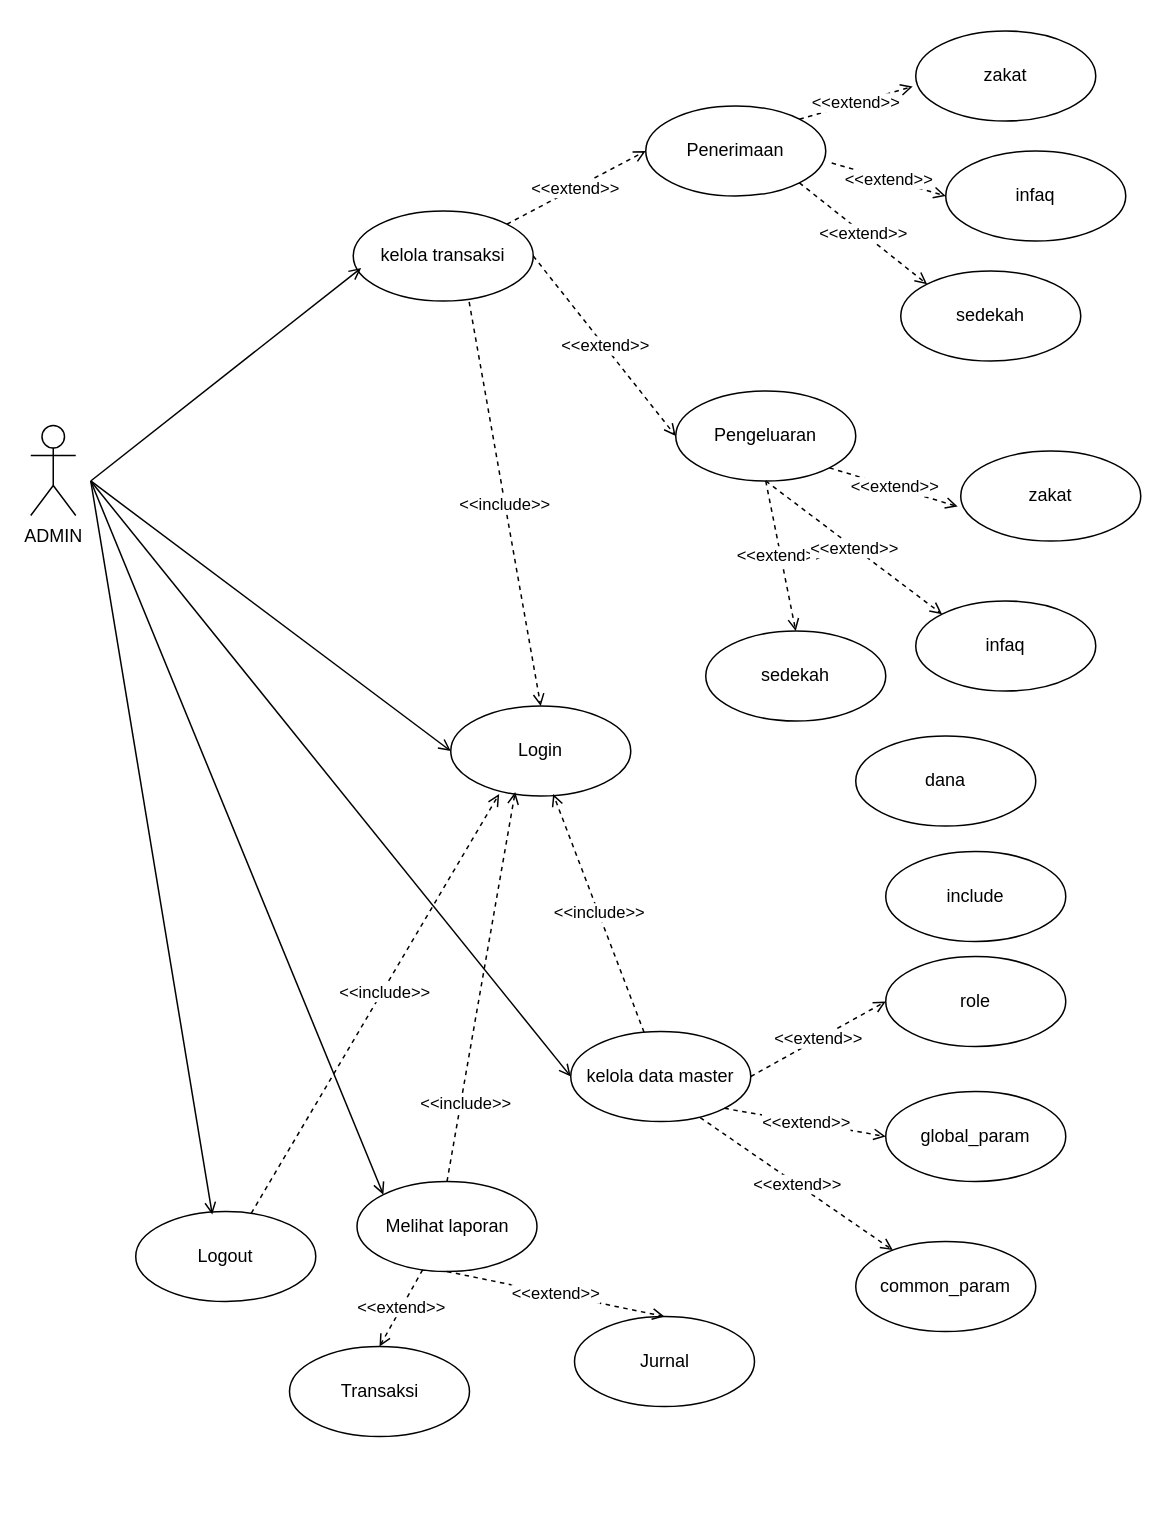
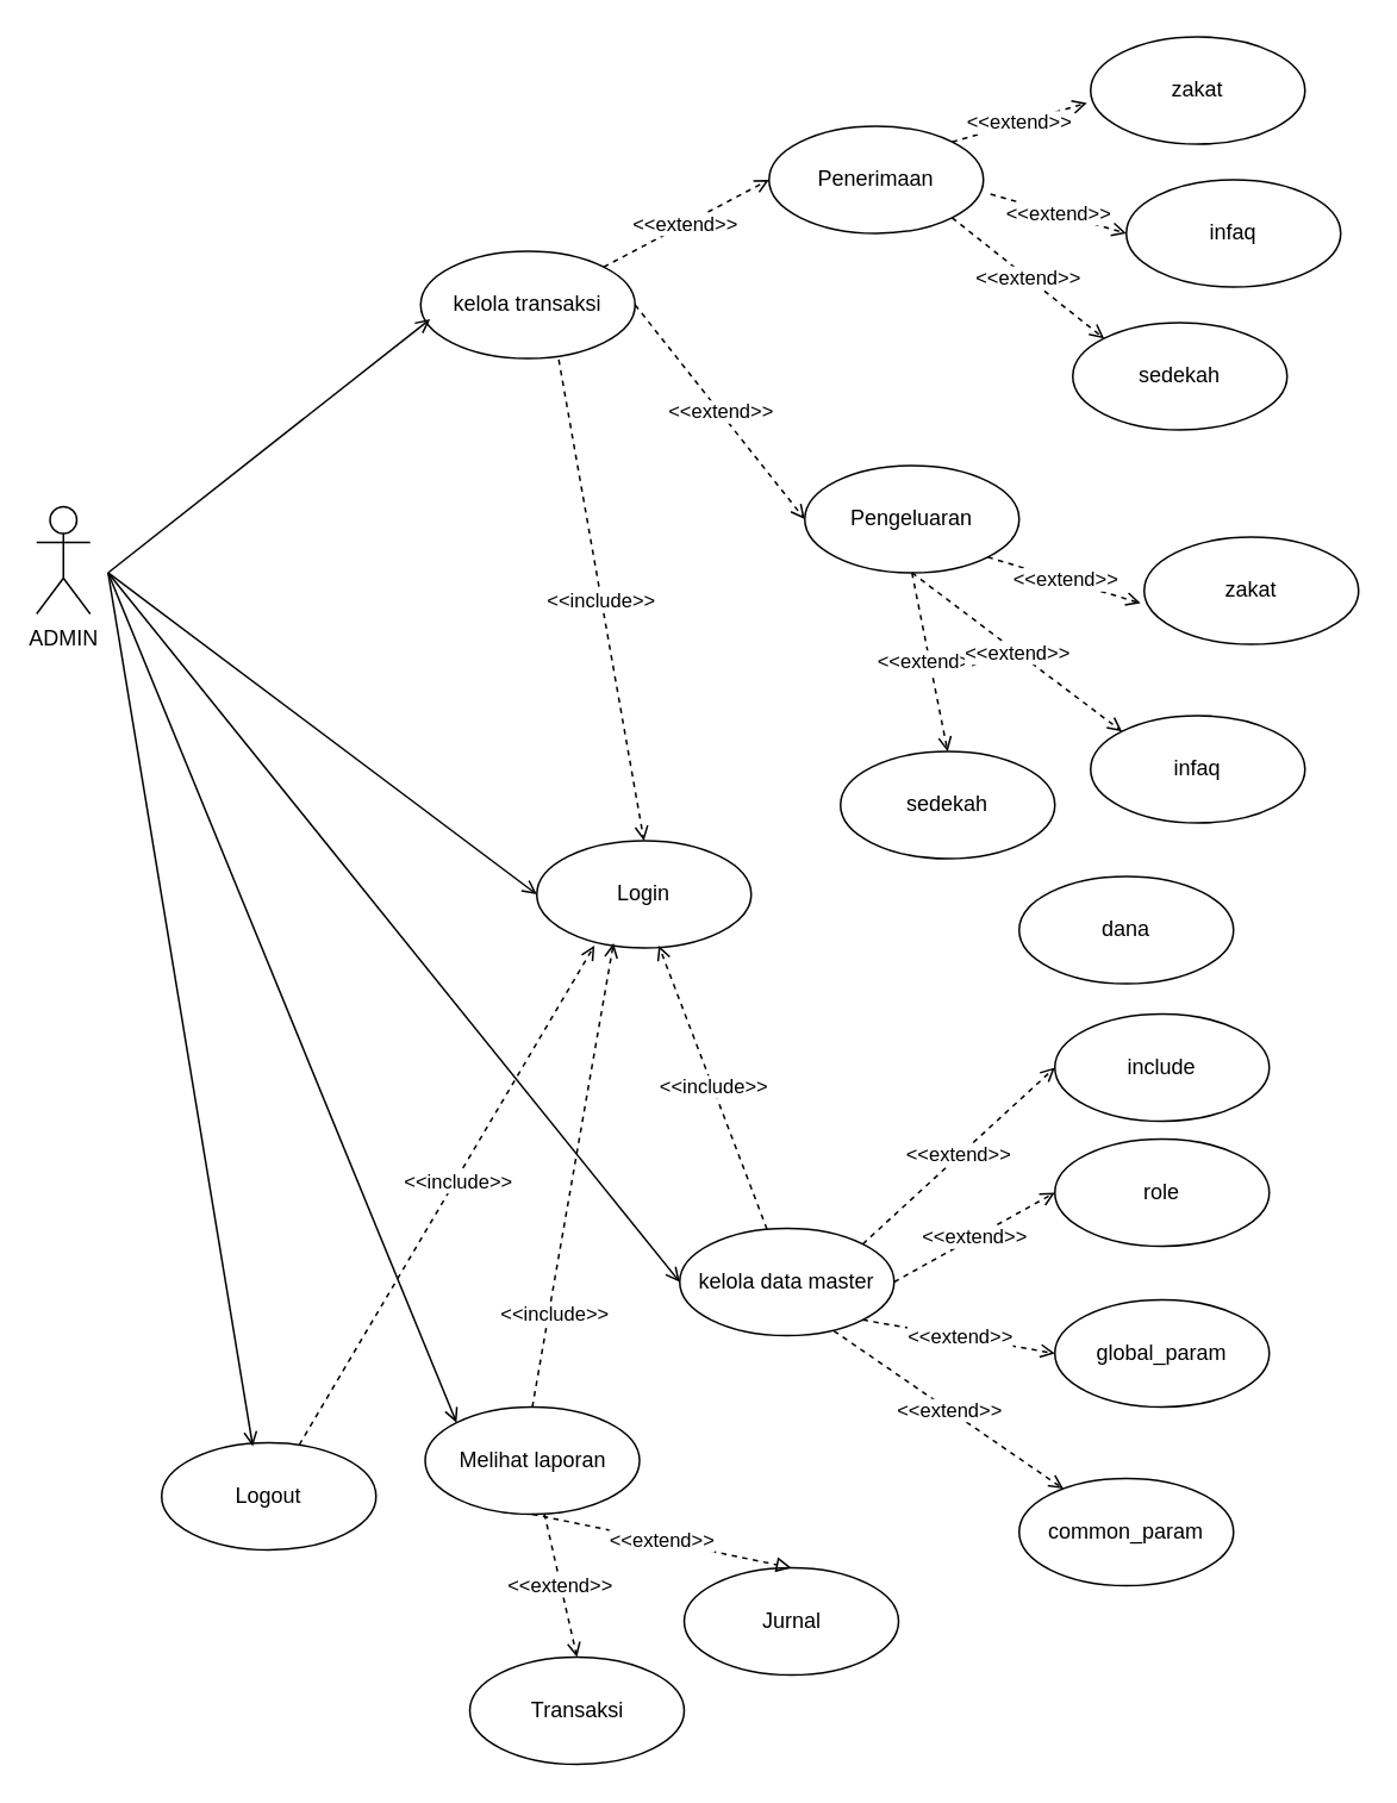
+ <mxCell id="11" value="&amp;lt;&amp;lt;extend&amp;gt;&amp;gt;" style="endArrow=open;html=1;exitX=1;exitY=0;exitDx=0;exitDy=0;entryX=0;entryY=0.5;entryDx=0;entryDy=0;dashed=1;endFill=0;" edge="1" parent="1" source="5" target="8"><mxGeometry width="50" height="50" relative="1" as="geometry"><mxPoint x="670" y="697" as="sourcePoint" /><mxPoint x="720" y="647" as="targetPoint" /></mxGeometry></mxCell>
- <mxCell id="20" value="&amp;lt;&amp;lt;extend&amp;gt;&amp;gt;" style="endArrow=open;html=1;exitX=0.5;exitY=1;exitDx=0;exitDy=0;dashed=1;endFill=0;entryX=0.5;entryY=0;entryDx=0;entryDy=0;" edge="1" parent="1" source="17" target="18"><mxGeometry width="50" height="50" relative="1" as="geometry"><mxPoint x="393.78" y="674.36" as="sourcePoint" /><mxPoint x="563.581" y="869.487" as="targetPoint" /></mxGeometry></mxCell>
+ <mxCell id="20" value="&amp;lt;&amp;lt;extend&amp;gt;&amp;gt;" style="endArrow=block;html=1;exitX=0.5;exitY=1;exitDx=0;exitDy=0;dashed=1;endFill=0;entryX=0.5;entryY=0;entryDx=0;entryDy=0;" edge="1" parent="1" source="17" target="18"><mxGeometry width="50" height="50" relative="1" as="geometry"><mxPoint x="393.78" y="674.36" as="sourcePoint" /><mxPoint x="563.581" y="869.487" as="targetPoint" /></mxGeometry></mxCell>
- <mxCell id="19" value="Transaksi" style="ellipse;whiteSpace=wrap;html=1;" vertex="1" parent="1"><mxGeometry x="192.5" y="897" width="120" height="60" as="geometry" /></mxCell>
+ <mxCell id="19" value="Transaksi" style="ellipse;whiteSpace=wrap;html=1;" vertex="1" parent="1"><mxGeometry x="262.5" y="927" width="120" height="60" as="geometry" /></mxCell>
